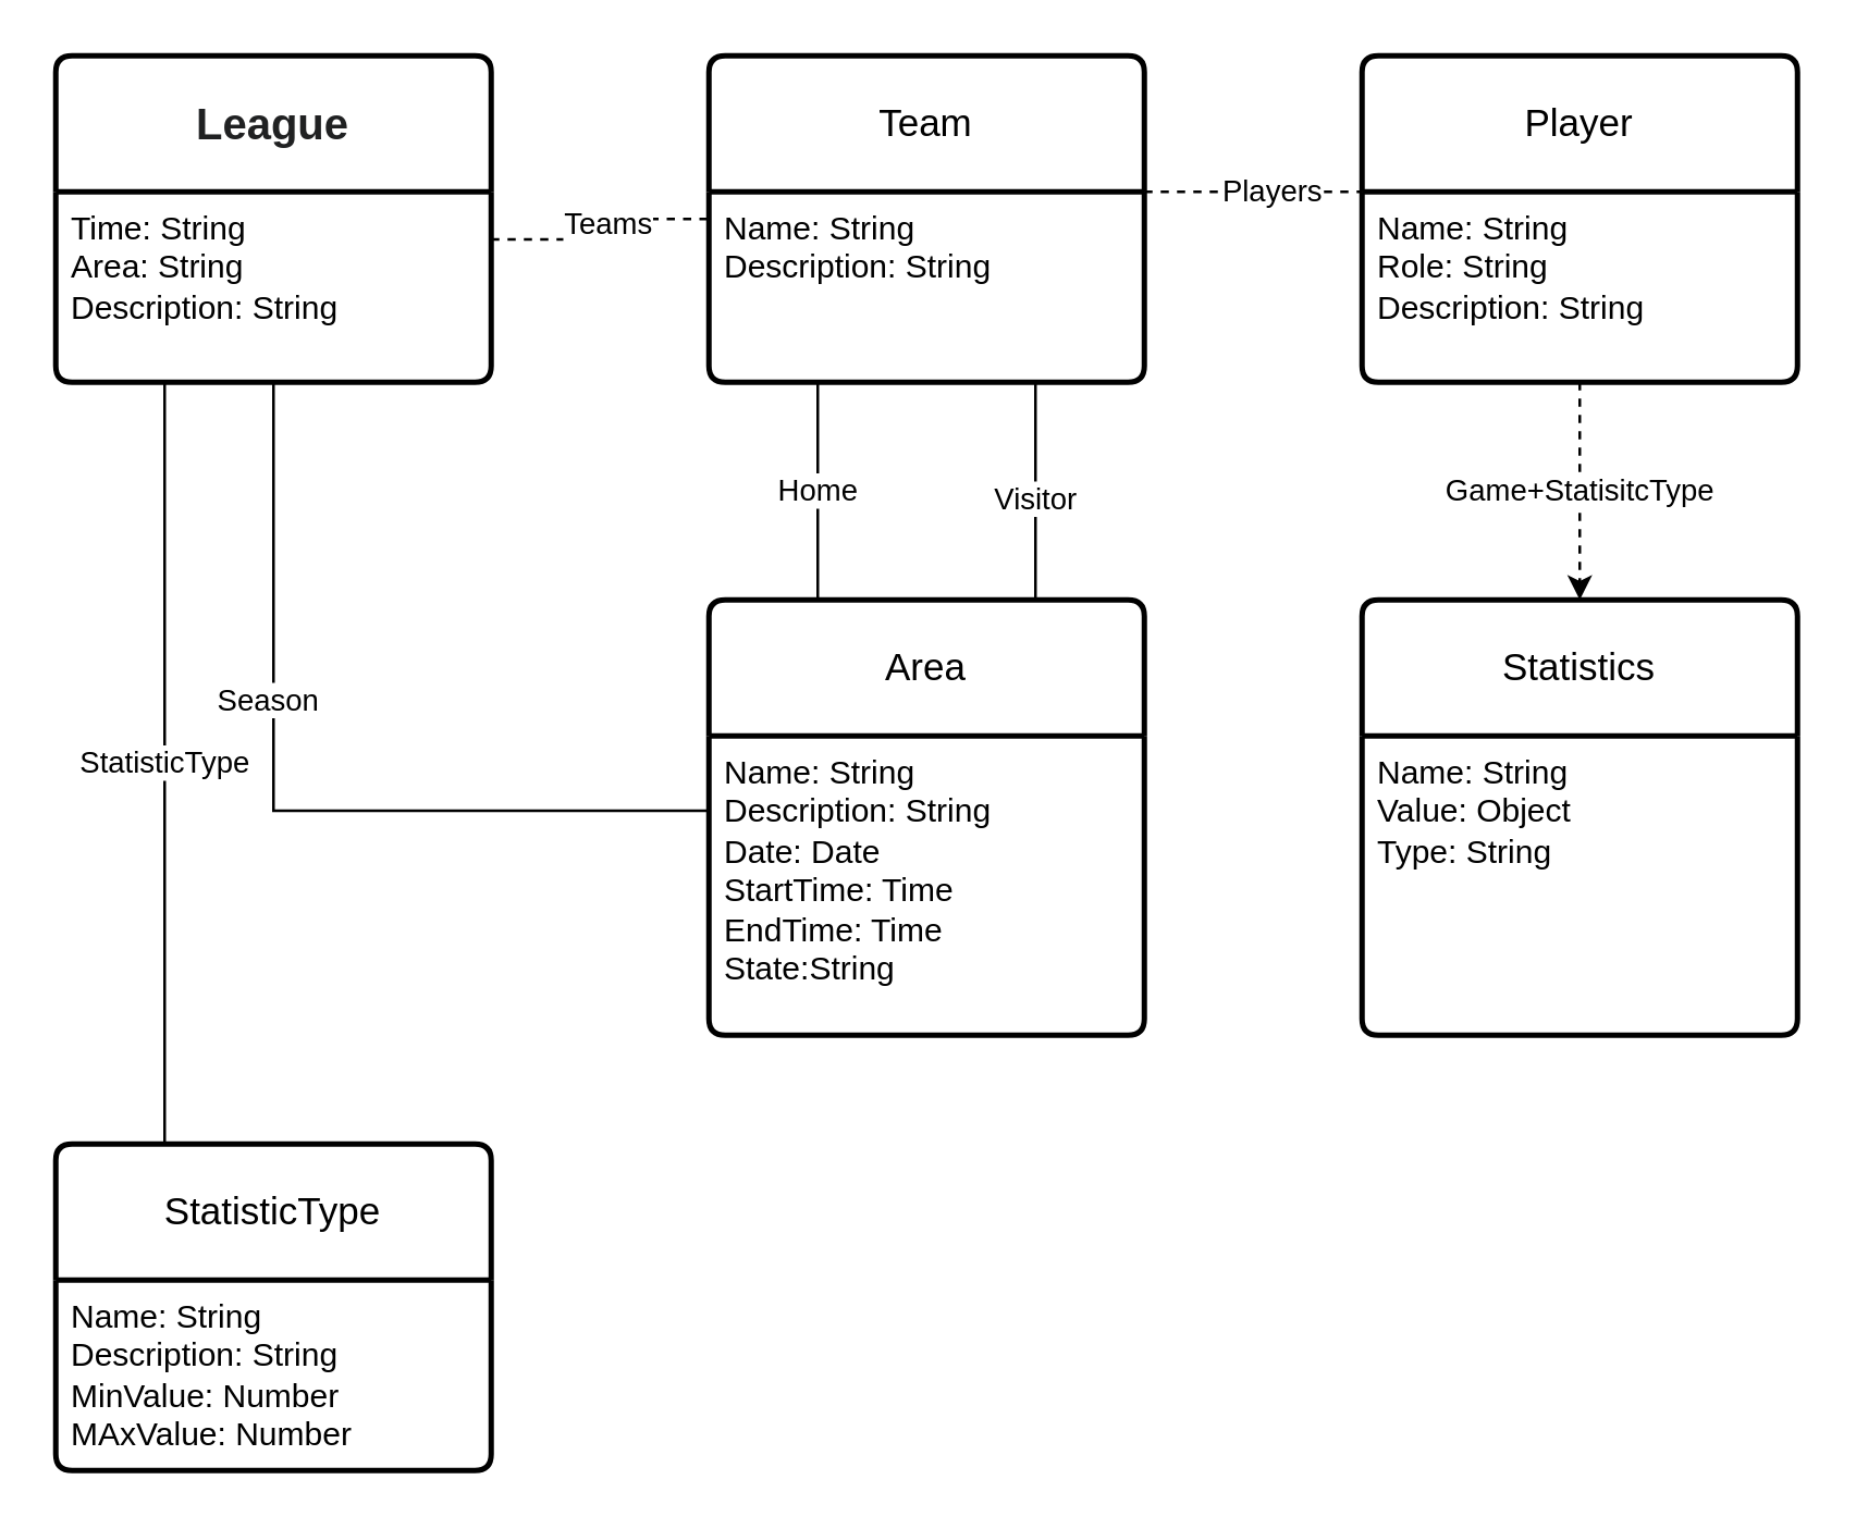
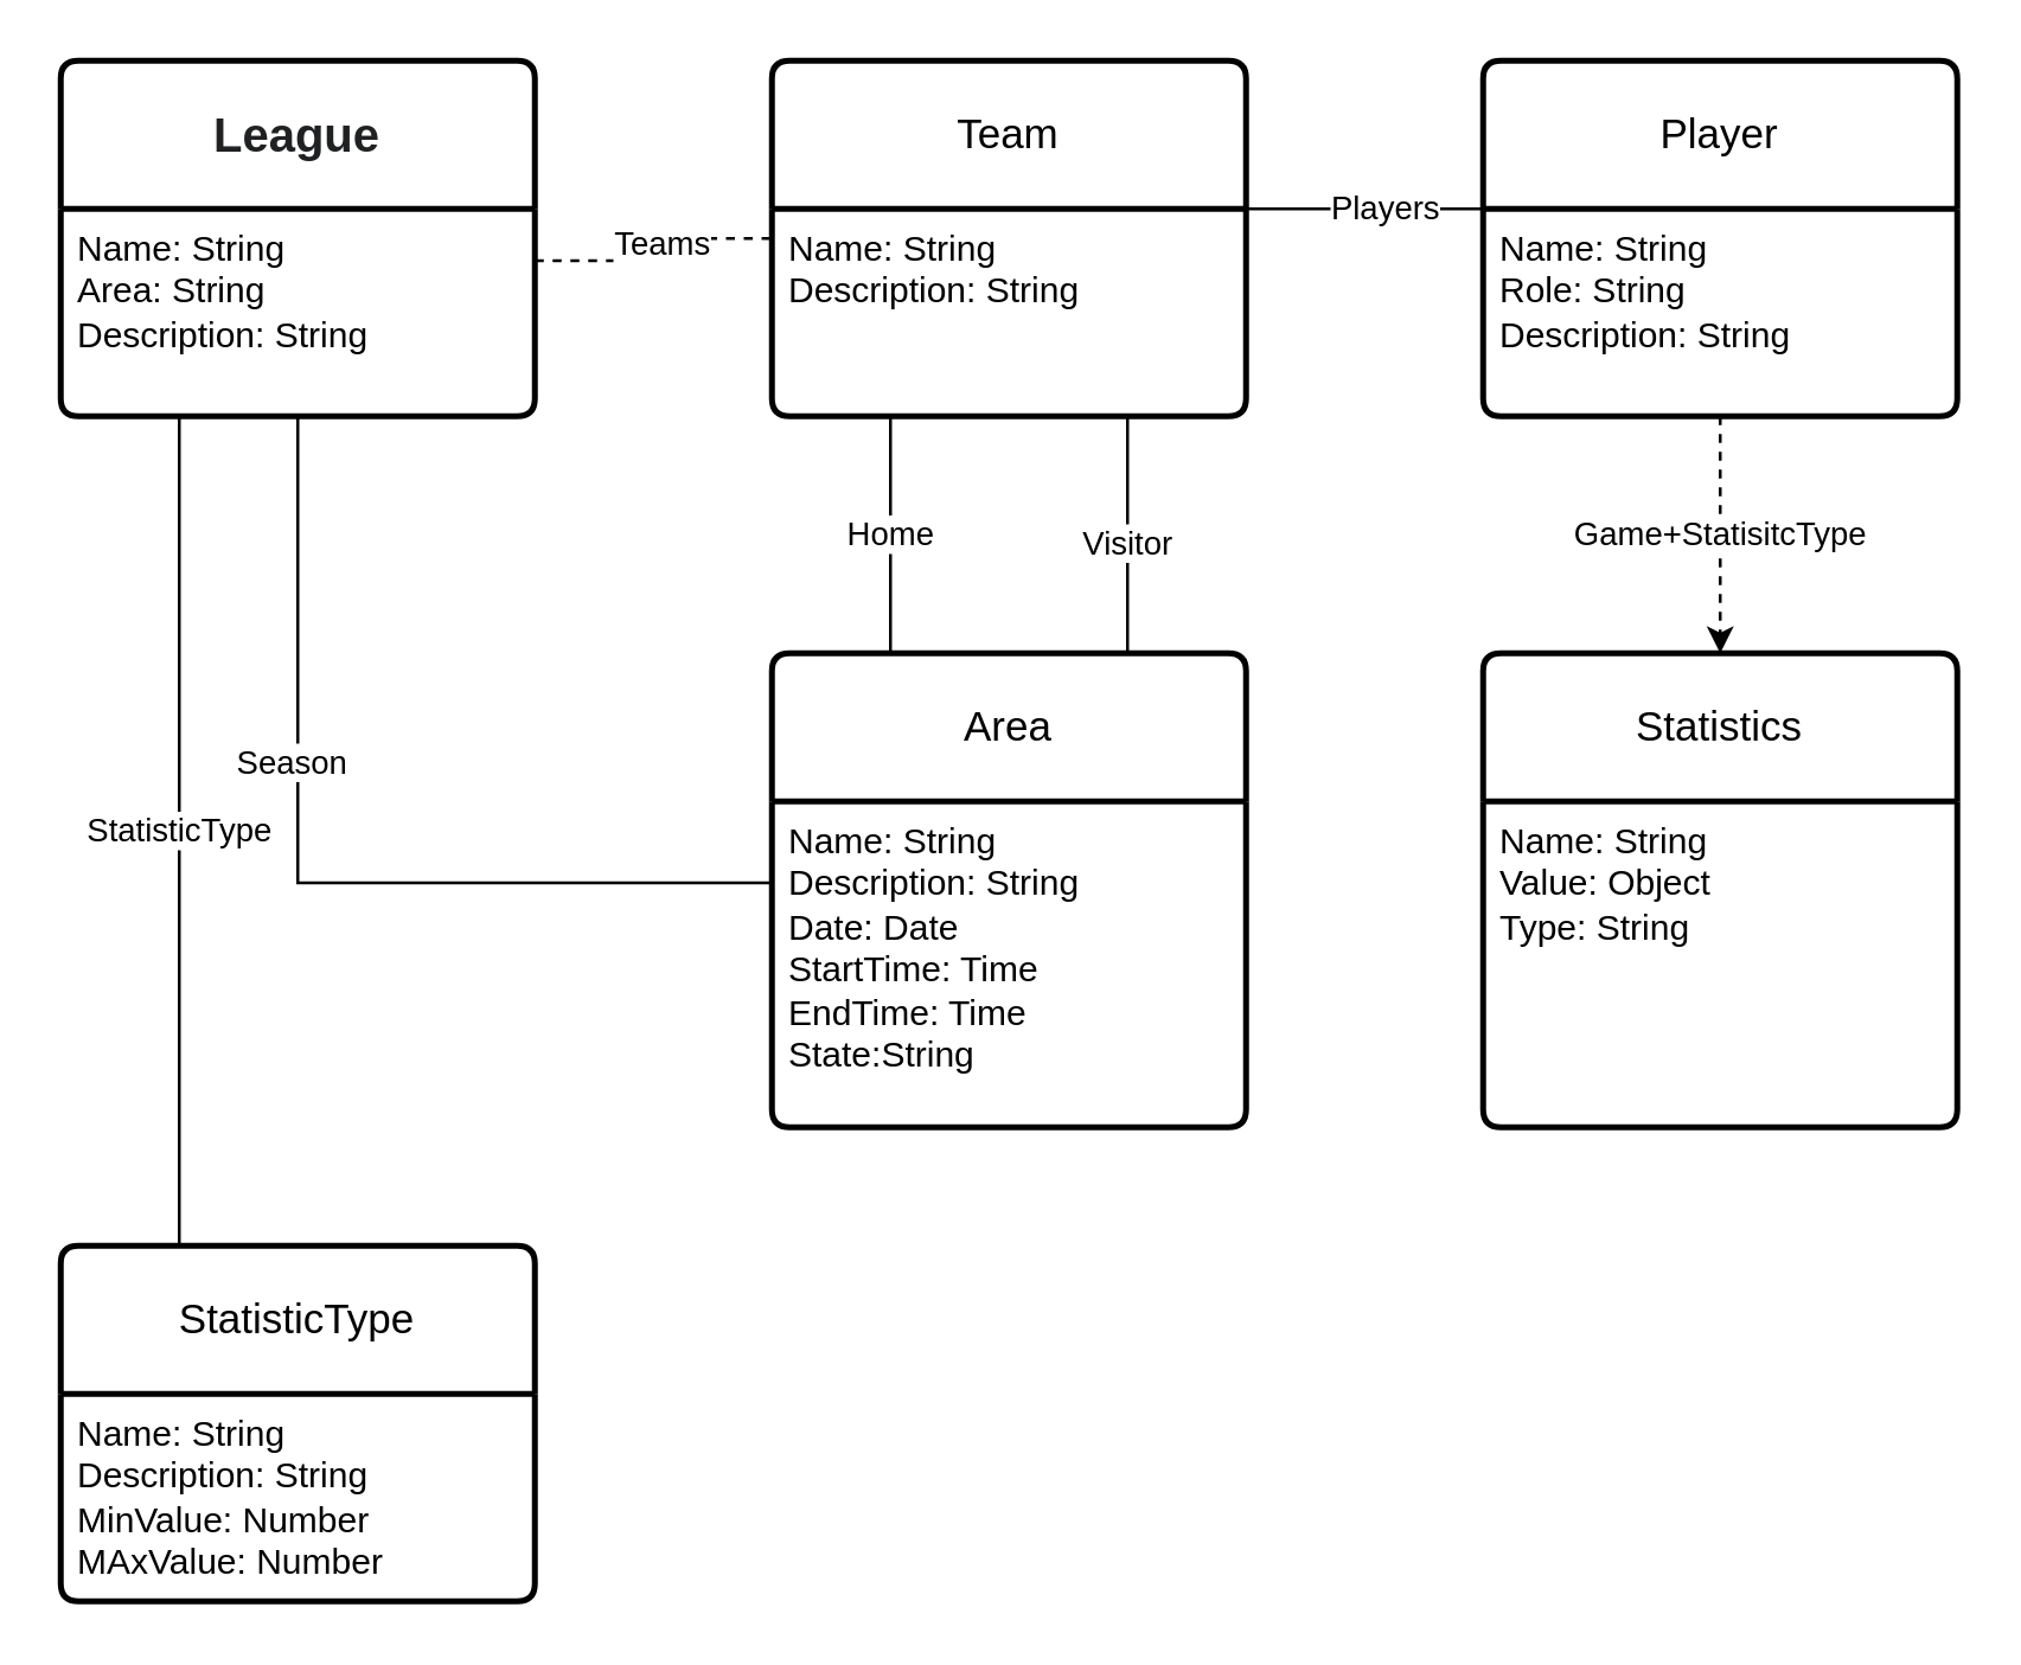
- <mxCell id="14" style="edgeStyle=orthogonalEdgeStyle;rounded=0;orthogonalLoop=1;jettySize=auto;html=1;exitX=1;exitY=0;exitDx=0;exitDy=0;entryX=0;entryY=0;entryDx=0;entryDy=0;endArrow=none;startFill=0;dashed=1;" edge="1" parent="1" source="5" target="7"><mxGeometry relative="1" as="geometry"><Array as="points"><mxPoint x="460" y="70" /><mxPoint x="460" y="70" /></Array></mxGeometry></mxCell>
+ <mxCell id="14" style="edgeStyle=orthogonalEdgeStyle;rounded=0;orthogonalLoop=1;jettySize=auto;html=1;exitX=1;exitY=0;exitDx=0;exitDy=0;entryX=0;entryY=0;entryDx=0;entryDy=0;endArrow=none;startFill=0;" edge="1" parent="1" source="5" target="7"><mxGeometry relative="1" as="geometry"><Array as="points"><mxPoint x="460" y="70" /><mxPoint x="460" y="70" /></Array></mxGeometry></mxCell>
- <mxCell id="3" value="Time: String&lt;br&gt;Area: String&lt;br&gt;Description: String" style="align=left;strokeColor=none;fillColor=none;spacingLeft=4;spacingRight=4;fontSize=12;verticalAlign=top;resizable=0;rotatable=0;part=1;html=1;whiteSpace=wrap;" vertex="1" parent="2"><mxGeometry y="50" width="160" height="70" as="geometry" /></mxCell>
+ <mxCell id="3" value="Name: String&lt;br&gt;Area: String&lt;br&gt;Description: String" style="align=left;strokeColor=none;fillColor=none;spacingLeft=4;spacingRight=4;fontSize=12;verticalAlign=top;resizable=0;rotatable=0;part=1;html=1;whiteSpace=wrap;" vertex="1" parent="2"><mxGeometry y="50" width="160" height="70" as="geometry" /></mxCell>
